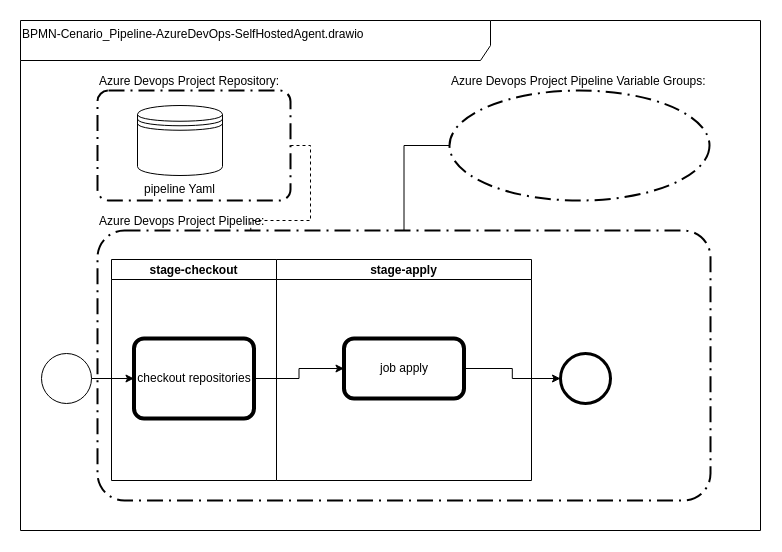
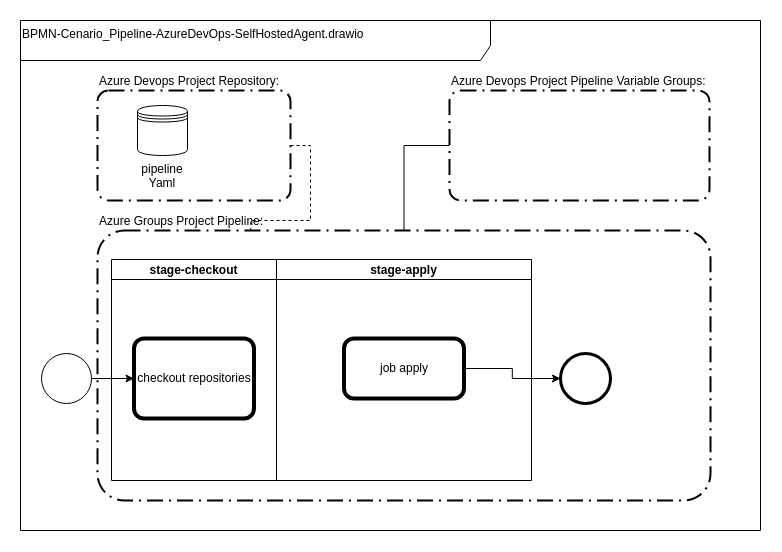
- <mxCell id="10" value="pipeline Yaml" style="shape=datastore;whiteSpace=wrap;html=1;labelPosition=center;verticalLabelPosition=bottom;align=center;verticalAlign=top;" parent="1" vertex="1"><mxGeometry x="137" y="105" width="85" height="70" as="geometry" /></mxCell>
+ <mxCell id="10" value="pipeline Yaml" style="shape=datastore;whiteSpace=wrap;html=1;labelPosition=center;verticalLabelPosition=bottom;align=center;verticalAlign=top;" parent="1" vertex="1"><mxGeometry x="137" y="105" width="50" height="50" as="geometry" /></mxCell>
- <mxCell id="3" value="Azure Devops Project Pipeline Variable Groups:" style="ellipse;points=[[0.25,0,0],[0.5,0,0],[0.75,0,0],[1,0.25,0],[1,0.5,0],[1,0.75,0],[0.75,1,0],[0.5,1,0],[0.25,1,0],[0,0.75,0],[0,0.5,0],[0,0.25,0]];arcSize=10;dashed=1;strokeColor=#000000;fillColor=none;gradientColor=none;dashPattern=8 3 1 3;strokeWidth=2;verticalAlign=bottom;labelPosition=center;verticalLabelPosition=top;align=left;textDirection=ltr;" parent="1" vertex="1"><mxGeometry x="449" y="90" width="260" height="110" as="geometry" /></mxCell>
+ <mxCell id="3" value="Azure Devops Project Pipeline Variable Groups:" style="points=[[0.25,0,0],[0.5,0,0],[0.75,0,0],[1,0.25,0],[1,0.5,0],[1,0.75,0],[0.75,1,0],[0.5,1,0],[0.25,1,0],[0,0.75,0],[0,0.5,0],[0,0.25,0]];rounded=1;arcSize=10;dashed=1;strokeColor=#000000;fillColor=none;gradientColor=none;dashPattern=8 3 1 3;strokeWidth=2;verticalAlign=bottom;labelPosition=center;verticalLabelPosition=top;align=left;textDirection=ltr;" parent="1" vertex="1"><mxGeometry x="449" y="90" width="260" height="110" as="geometry" /></mxCell>
- <mxCell id="4" value="Azure Devops Project Pipeline:" style="points=[[0.25,0,0],[0.5,0,0],[0.75,0,0],[1,0.25,0],[1,0.5,0],[1,0.75,0],[0.75,1,0],[0.5,1,0],[0.25,1,0],[0,0.75,0],[0,0.5,0],[0,0.25,0]];rounded=1;arcSize=10;dashed=1;strokeColor=#000000;fillColor=none;gradientColor=none;dashPattern=8 3 1 3;strokeWidth=2;verticalAlign=bottom;labelPosition=center;verticalLabelPosition=top;align=left;textDirection=ltr;" parent="1" vertex="1"><mxGeometry x="97" y="230" width="613" height="270" as="geometry" /></mxCell>
+ <mxCell id="4" value="Azure Groups Project Pipeline:" style="points=[[0.25,0,0],[0.5,0,0],[0.75,0,0],[1,0.25,0],[1,0.5,0],[1,0.75,0],[0.75,1,0],[0.5,1,0],[0.25,1,0],[0,0.75,0],[0,0.5,0],[0,0.25,0]];rounded=1;arcSize=10;dashed=1;strokeColor=#000000;fillColor=none;gradientColor=none;dashPattern=8 3 1 3;strokeWidth=2;verticalAlign=bottom;labelPosition=center;verticalLabelPosition=top;align=left;textDirection=ltr;" parent="1" vertex="1"><mxGeometry x="97" y="230" width="613" height="270" as="geometry" /></mxCell>
- <mxCell id="11" style="edgeStyle=orthogonalEdgeStyle;rounded=0;orthogonalLoop=1;jettySize=auto;html=1;entryX=0;entryY=0.5;entryDx=0;entryDy=0;entryPerimeter=0;exitX=1;exitY=0.5;exitDx=0;exitDy=0;exitPerimeter=0;" parent="1" source="9" target="13" edge="1"><mxGeometry relative="1" as="geometry"><mxPoint x="511" y="378" as="sourcePoint" /><mxPoint x="542.5" y="378" as="targetPoint" /></mxGeometry></mxCell>
